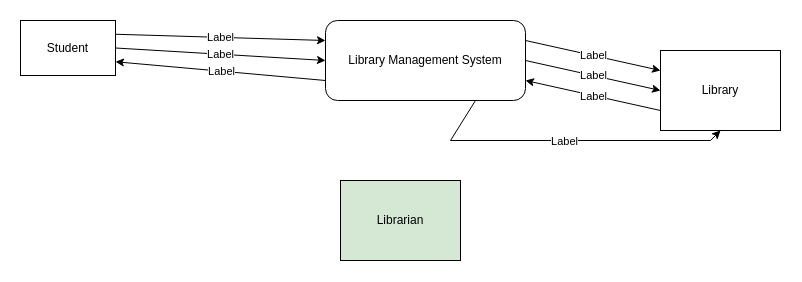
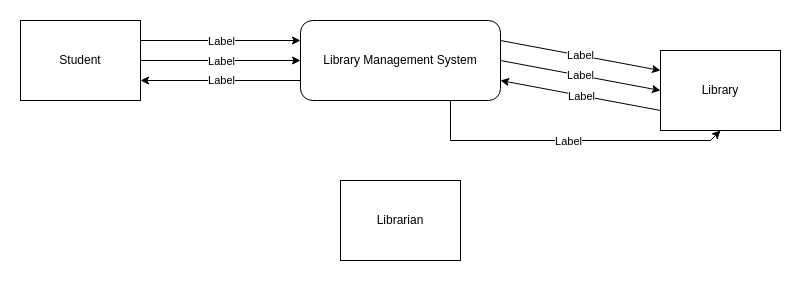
- <mxCell id="2" value="Student" style="rounded=0;whiteSpace=wrap;html=1;" vertex="1" parent="1"><mxGeometry x="20" y="20" width="95" height="55" as="geometry" /></mxCell>
+ <mxCell id="2" value="Student" style="rounded=0;whiteSpace=wrap;html=1;" vertex="1" parent="1"><mxGeometry x="20" y="20" width="120" height="80" as="geometry" /></mxCell>
- <mxCell id="4" value="Library Management System" style="rounded=1;whiteSpace=wrap;html=1;" vertex="1" parent="1"><mxGeometry x="325" y="20" width="200" height="80" as="geometry" /></mxCell>
+ <mxCell id="4" value="Library Management System" style="rounded=1;whiteSpace=wrap;html=1;" vertex="1" parent="1"><mxGeometry x="300" y="20" width="200" height="80" as="geometry" /></mxCell>
- <mxCell id="17" value="Librarian" style="rounded=0;whiteSpace=wrap;html=1;fillColor=#d5e8d4;" vertex="1" parent="1"><mxGeometry x="340" y="180" width="120" height="80" as="geometry" /></mxCell>
+ <mxCell id="17" value="Librarian" style="rounded=0;whiteSpace=wrap;html=1;" vertex="1" parent="1"><mxGeometry x="340" y="180" width="120" height="80" as="geometry" /></mxCell>
